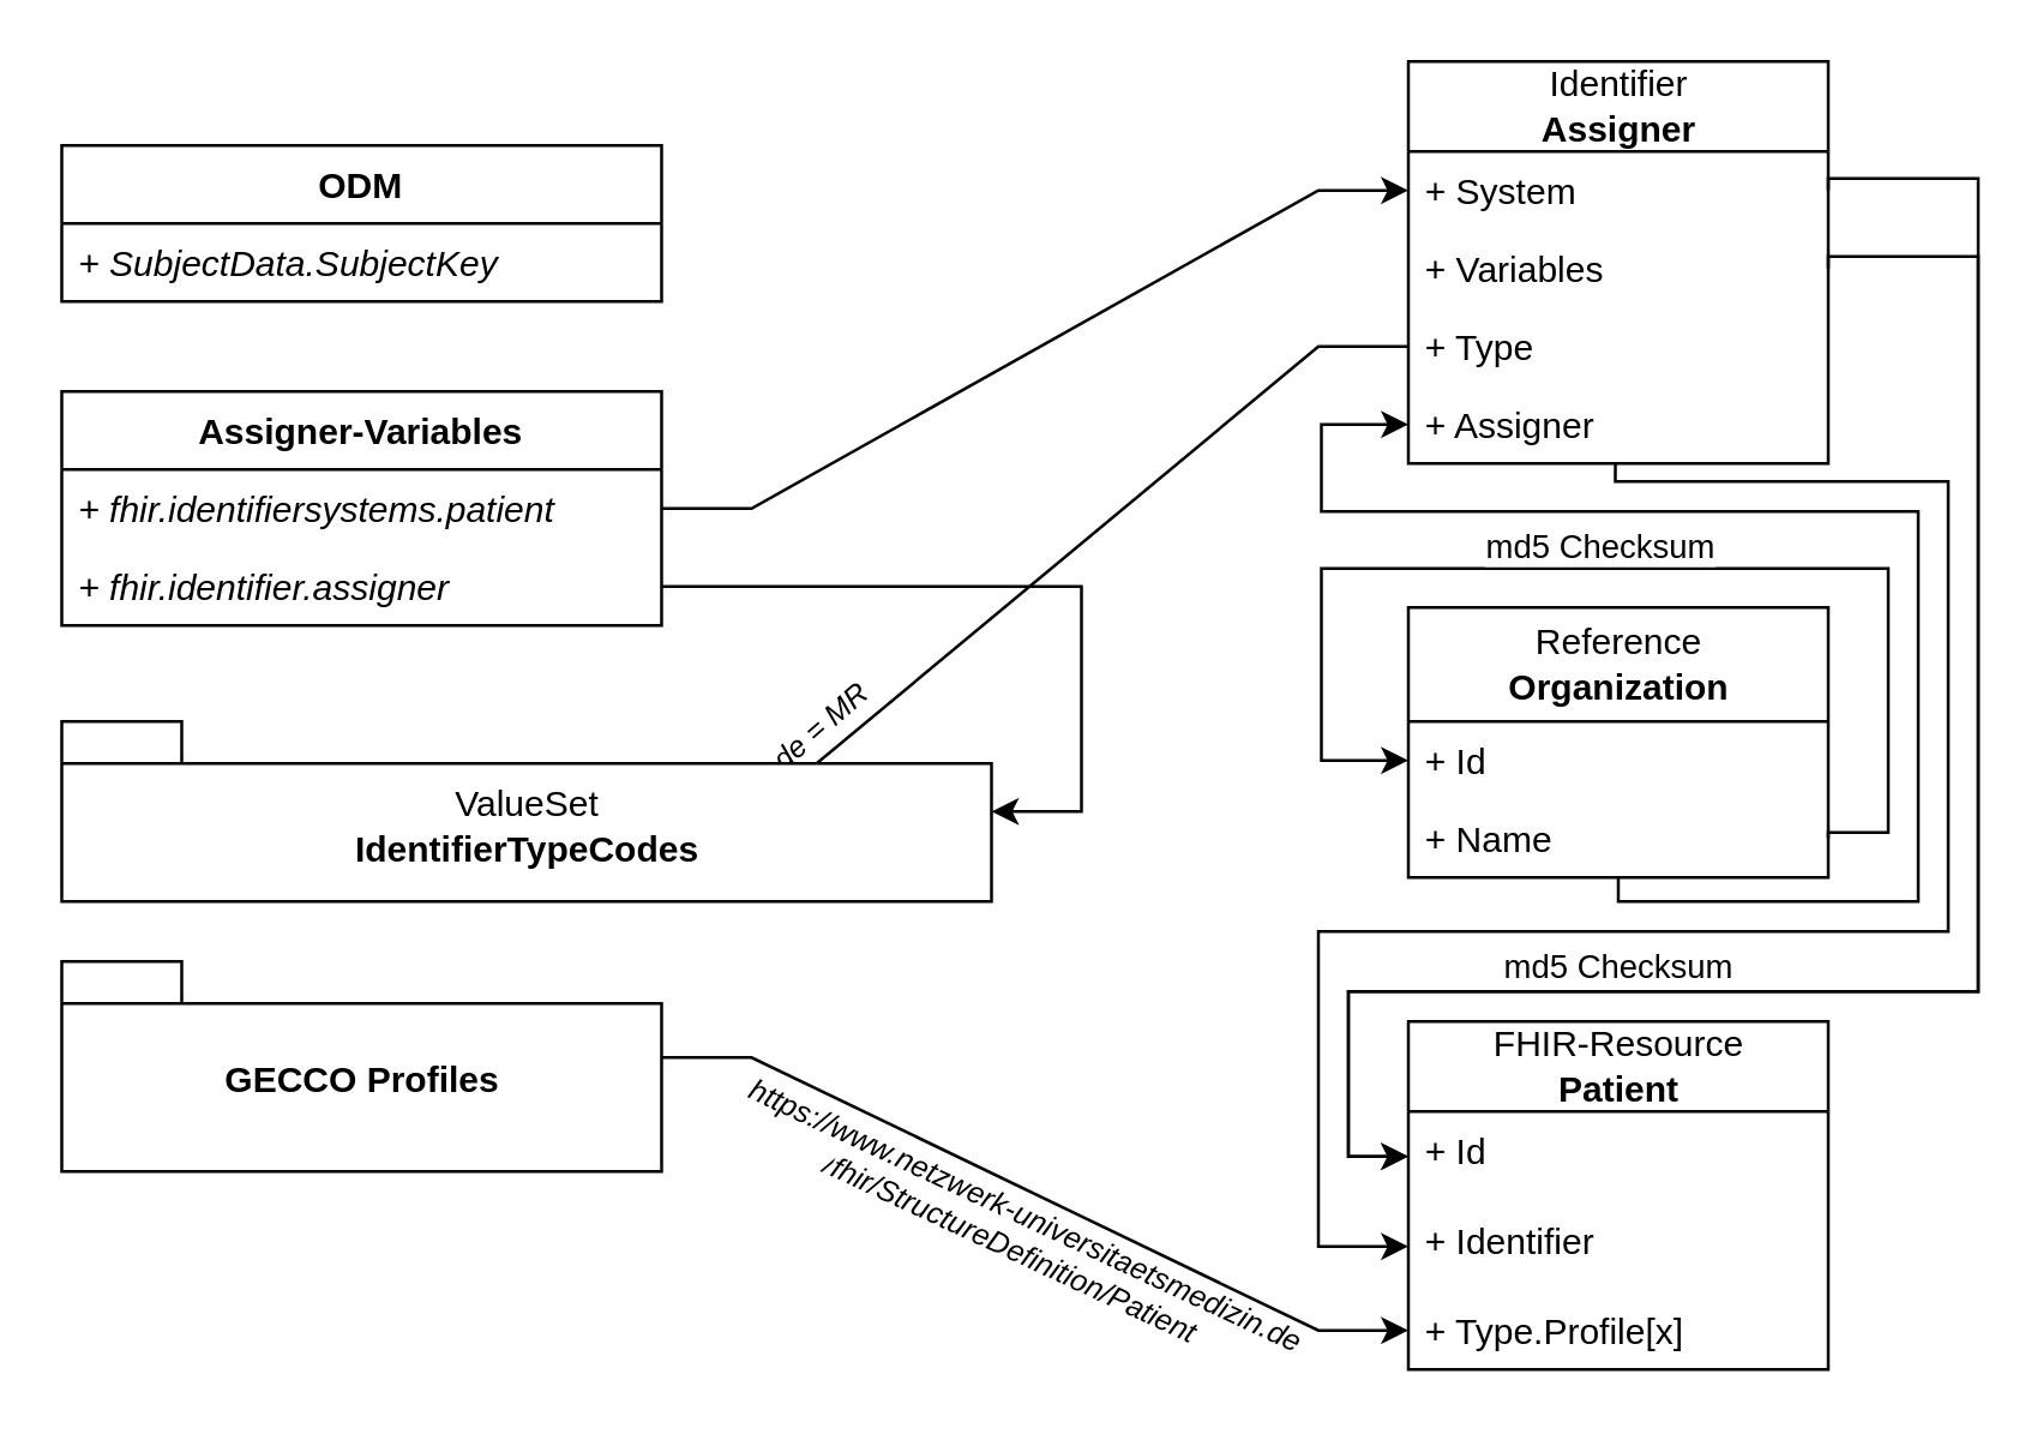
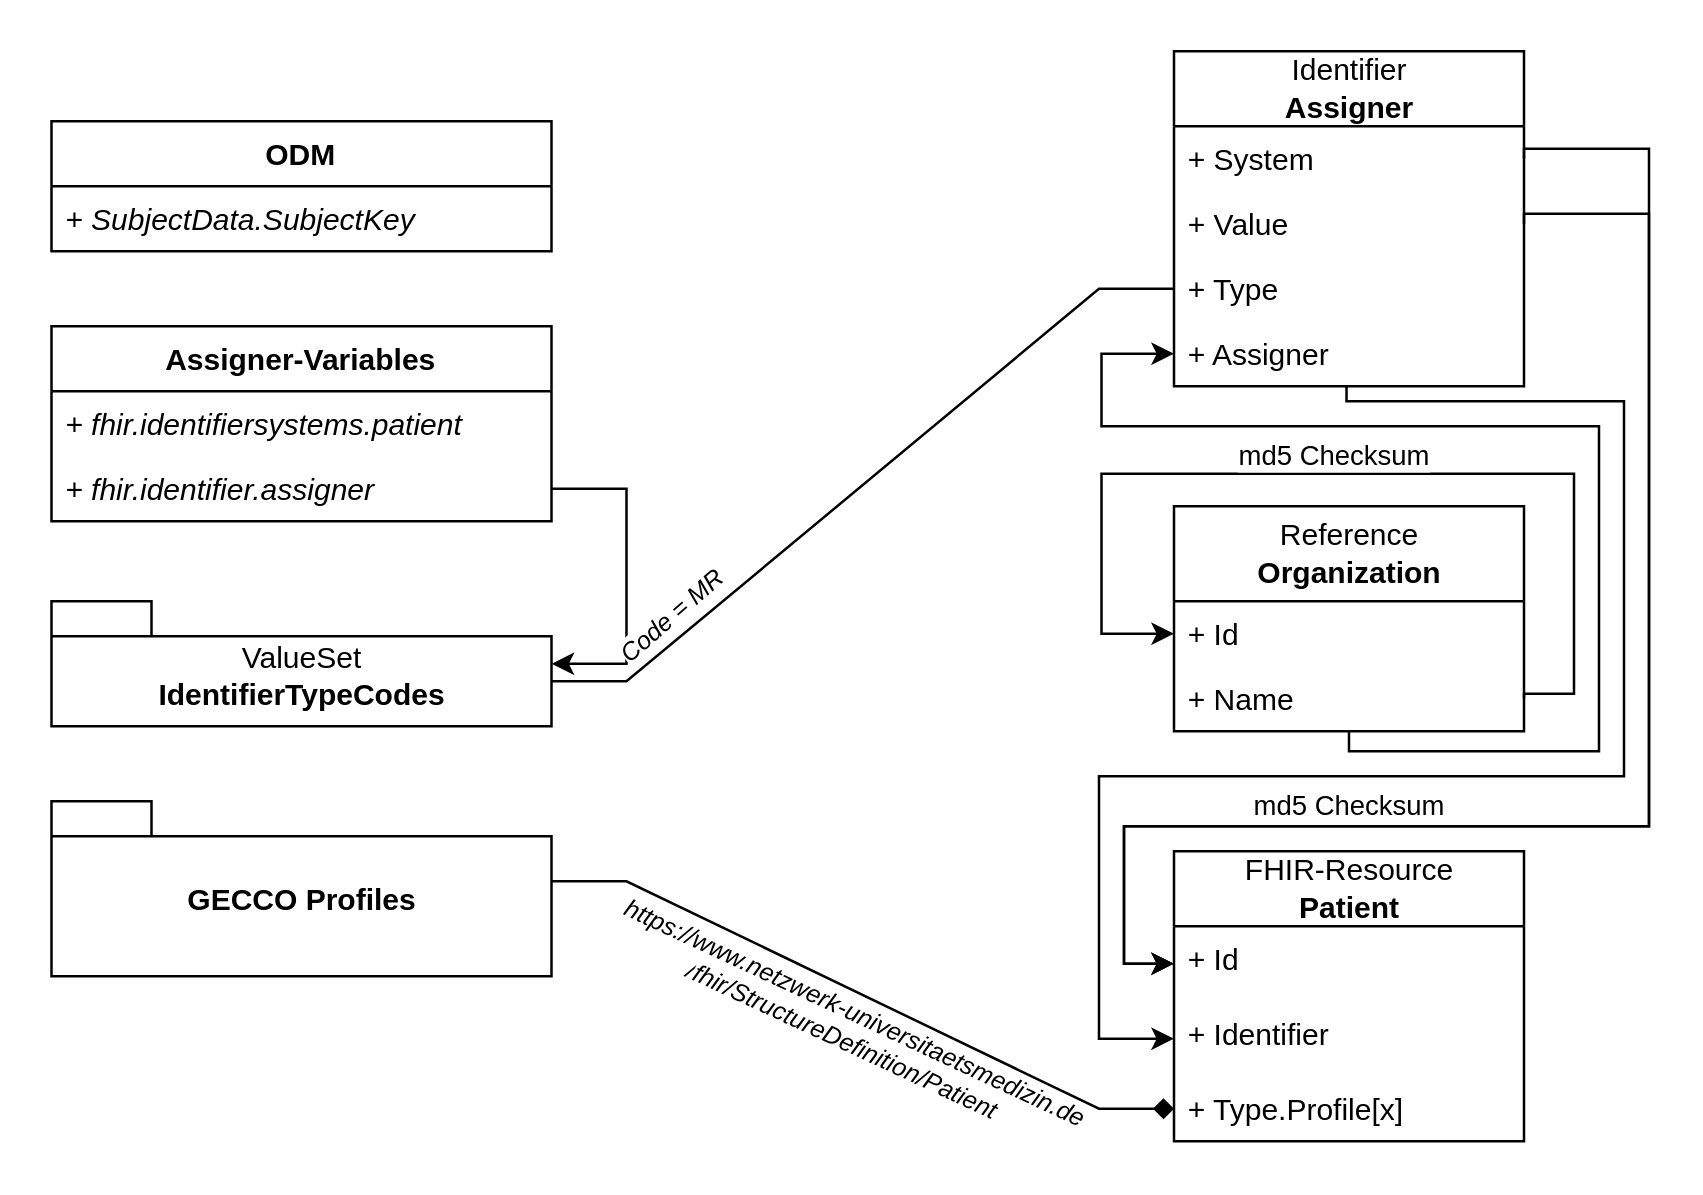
- <mxCell id="13" value="+ Variables" style="text;strokeColor=none;fillColor=none;align=left;verticalAlign=top;spacingLeft=4;spacingRight=4;overflow=hidden;rotatable=0;points=[[0,0.5],[1,0.5]];portConstraint=eastwest;" vertex="1" parent="11"><mxGeometry y="56" width="140" height="26" as="geometry" /></mxCell>
+ <mxCell id="13" value="+ Value" style="text;strokeColor=none;fillColor=none;align=left;verticalAlign=top;spacingLeft=4;spacingRight=4;overflow=hidden;rotatable=0;points=[[0,0.5],[1,0.5]];portConstraint=eastwest;" vertex="1" parent="11"><mxGeometry y="56" width="140" height="26" as="geometry" /></mxCell>
- <mxCell id="21" style="edgeStyle=entityRelationEdgeStyle;rounded=0;orthogonalLoop=1;jettySize=auto;html=1;exitX=1;exitY=0.5;exitDx=0;exitDy=0;entryX=0;entryY=0.5;entryDx=0;entryDy=0;" edge="1" parent="1" source="19" target="12"><mxGeometry relative="1" as="geometry" /></mxCell>
- <mxCell id="25" value="&lt;span style=&quot;font-weight: normal&quot;&gt;ValueSet&lt;/span&gt;&lt;br&gt;IdentifierTypeCodes" style="shape=folder;fontStyle=1;spacingTop=10;tabWidth=40;tabHeight=14;tabPosition=left;html=1;" vertex="1" parent="1"><mxGeometry x="20" y="240" width="310" height="60" as="geometry" /></mxCell>
+ <mxCell id="25" value="&lt;span style=&quot;font-weight: normal&quot;&gt;ValueSet&lt;/span&gt;&lt;br&gt;IdentifierTypeCodes" style="shape=folder;fontStyle=1;spacingTop=10;tabWidth=40;tabHeight=14;tabPosition=left;html=1;" vertex="1" parent="1"><mxGeometry x="20" y="240" width="200" height="50" as="geometry" /></mxCell>
- <mxCell id="30" style="edgeStyle=entityRelationEdgeStyle;rounded=0;orthogonalLoop=1;jettySize=auto;html=1;exitX=0;exitY=0;exitDx=200;exitDy=32;exitPerimeter=0;entryX=0;entryY=0.5;entryDx=0;entryDy=0;startArrow=none;startFill=0;endArrow=classic;endFill=1;" edge="1" parent="1" source="32" target="10"><mxGeometry relative="1" as="geometry" /></mxCell>
+ <mxCell id="30" style="edgeStyle=entityRelationEdgeStyle;rounded=0;orthogonalLoop=1;jettySize=auto;html=1;exitX=0;exitY=0;exitDx=200;exitDy=32;exitPerimeter=0;entryX=0;entryY=0.5;entryDx=0;entryDy=0;startArrow=none;startFill=0;endArrow=diamond;endFill=1;" edge="1" parent="1" source="32" target="10"><mxGeometry relative="1" as="geometry" /></mxCell>
